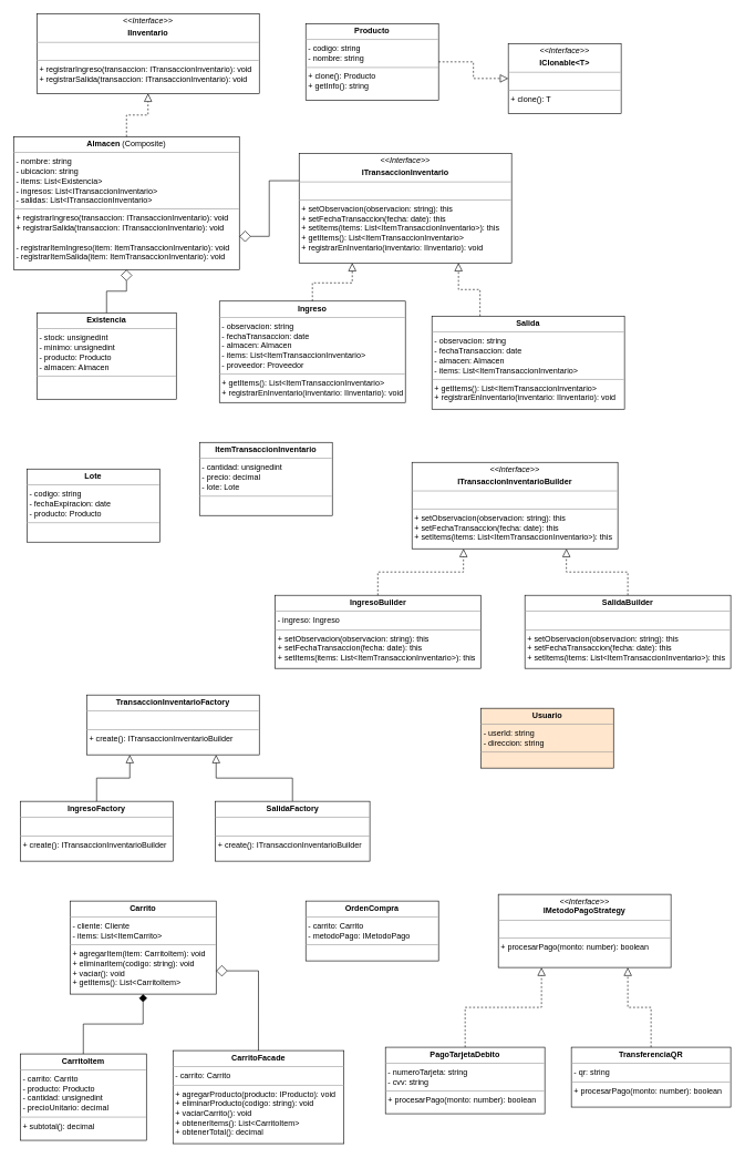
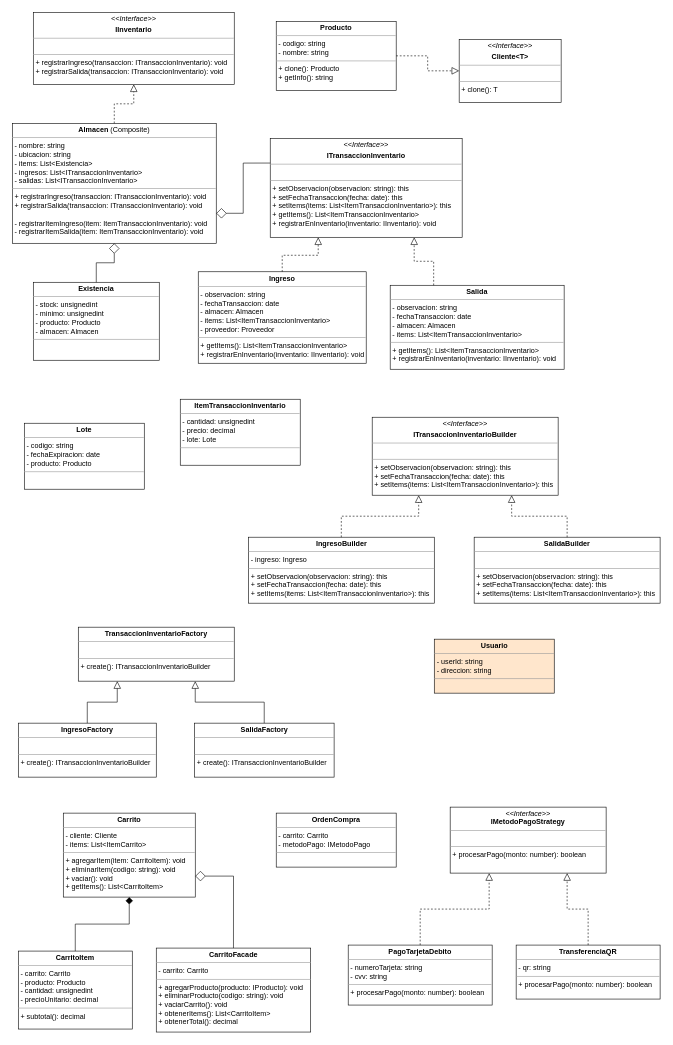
- <mxCell id="24" value="&lt;p style=&quot;margin:0px;margin-top:4px;text-align:center;&quot;&gt;&lt;i&gt;&amp;lt;&amp;lt;Interface&amp;gt;&amp;gt;&lt;/i&gt;&lt;b&gt;&lt;/b&gt;&lt;/p&gt;&lt;p style=&quot;margin:0px;margin-top:4px;text-align:center;&quot;&gt;&lt;b&gt;IClonable&amp;lt;T&amp;gt;&lt;/b&gt;&lt;/p&gt;&lt;hr size=&quot;1&quot;&gt;&lt;p style=&quot;margin:0px;margin-left:4px;&quot;&gt;&lt;br&gt;&lt;/p&gt;&lt;hr size=&quot;1&quot;&gt;&lt;p style=&quot;margin:0px;margin-left:4px;&quot;&gt;+ clone(): T&lt;/p&gt;" style="verticalAlign=top;align=left;overflow=fill;fontSize=12;fontFamily=Helvetica;html=1;rounded=0;shadow=0;comic=0;labelBackgroundColor=none;strokeWidth=1" parent="1" vertex="1"><mxGeometry x="765" y="65" width="170" height="105" as="geometry" /></mxCell>
+ <mxCell id="24" value="&lt;p style=&quot;margin:0px;margin-top:4px;text-align:center;&quot;&gt;&lt;i&gt;&amp;lt;&amp;lt;Interface&amp;gt;&amp;gt;&lt;/i&gt;&lt;b&gt;&lt;/b&gt;&lt;/p&gt;&lt;p style=&quot;margin:0px;margin-top:4px;text-align:center;&quot;&gt;&lt;b&gt;Cliente&amp;lt;T&amp;gt;&lt;/b&gt;&lt;/p&gt;&lt;hr size=&quot;1&quot;&gt;&lt;p style=&quot;margin:0px;margin-left:4px;&quot;&gt;&lt;br&gt;&lt;/p&gt;&lt;hr size=&quot;1&quot;&gt;&lt;p style=&quot;margin:0px;margin-left:4px;&quot;&gt;+ clone(): T&lt;/p&gt;" style="verticalAlign=top;align=left;overflow=fill;fontSize=12;fontFamily=Helvetica;html=1;rounded=0;shadow=0;comic=0;labelBackgroundColor=none;strokeWidth=1" parent="1" vertex="1"><mxGeometry x="765" y="65" width="170" height="105" as="geometry" /></mxCell>
